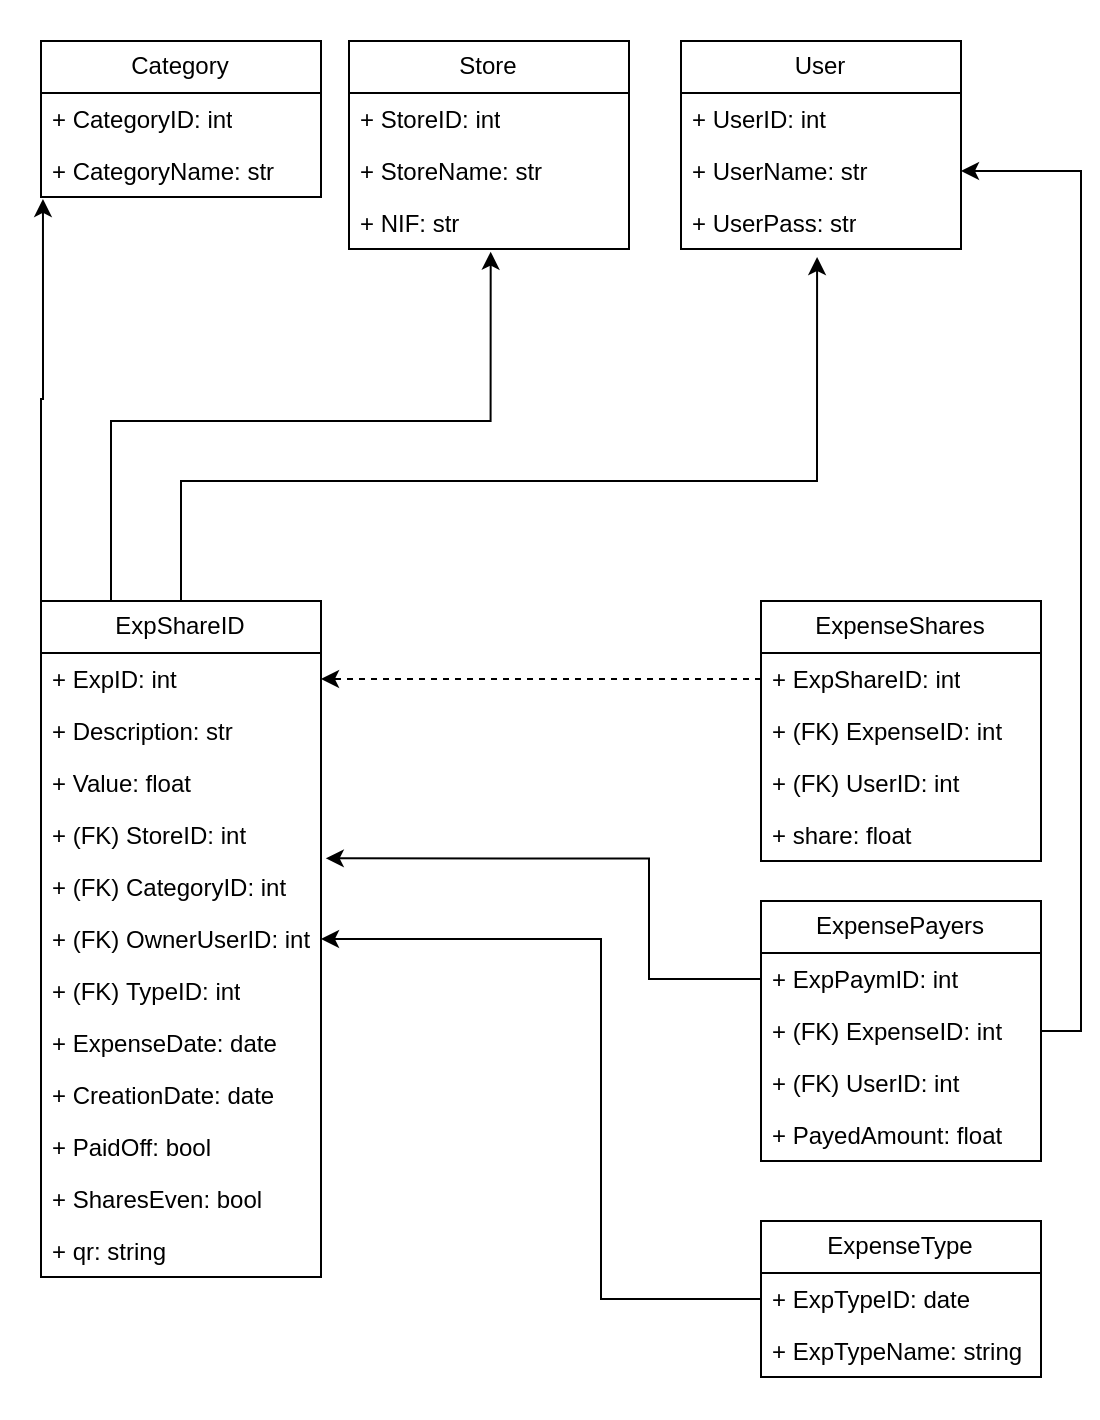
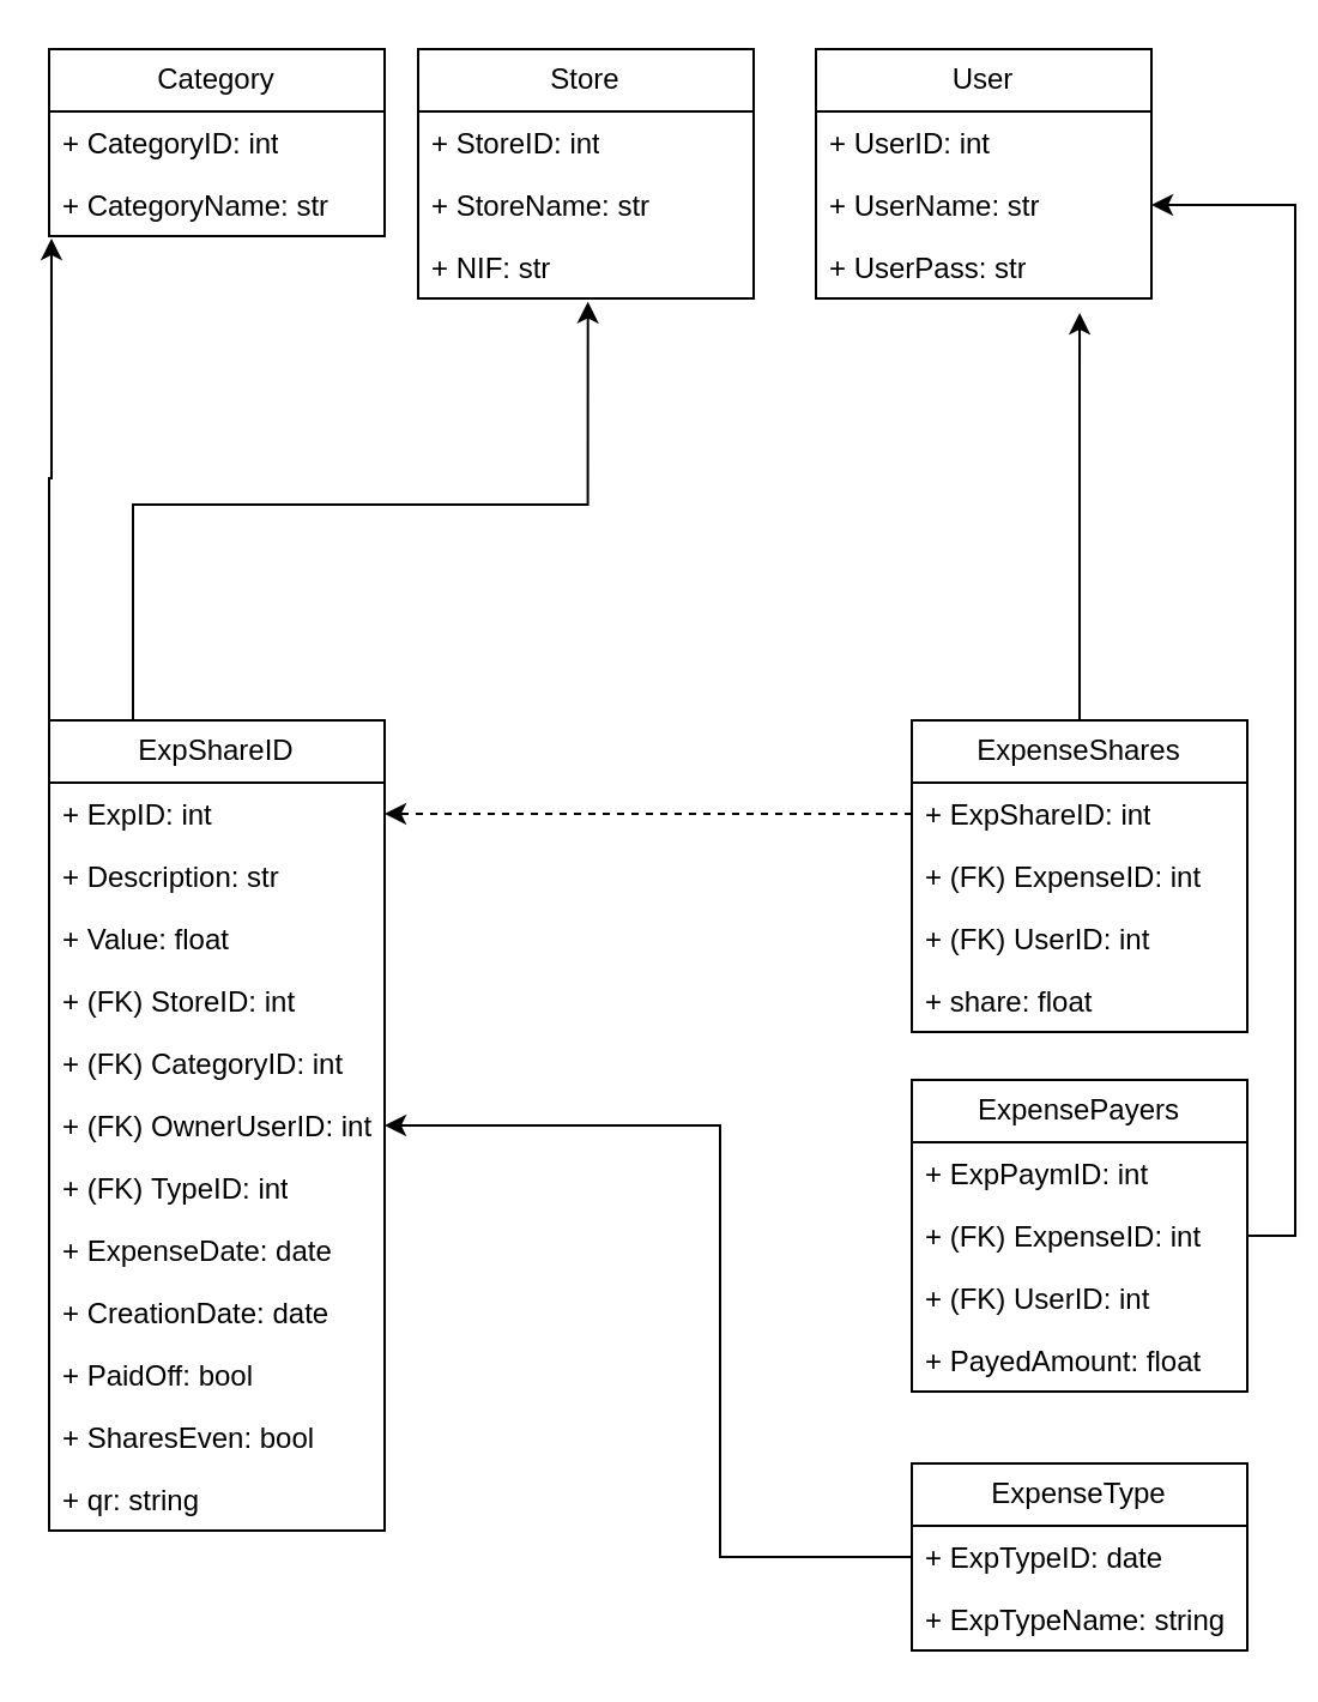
+ <mxCell id="39" style="edgeStyle=orthogonalEdgeStyle;rounded=0;orthogonalLoop=1;jettySize=auto;html=1;exitX=0.5;exitY=0;exitDx=0;exitDy=0;entryX=0.786;entryY=1.231;entryDx=0;entryDy=0;entryPerimeter=0;" parent="1" source="31" target="25" edge="1"><mxGeometry relative="1" as="geometry"><Array as="points"><mxPoint x="450" y="170" /><mxPoint x="450" y="170" /></Array></mxGeometry></mxCell>
- <mxCell id="37" style="edgeStyle=orthogonalEdgeStyle;rounded=0;orthogonalLoop=1;jettySize=auto;html=1;exitX=0.5;exitY=0;exitDx=0;exitDy=0;entryX=0.486;entryY=1.154;entryDx=0;entryDy=0;entryPerimeter=0;" parent="1" source="2" target="25" edge="1"><mxGeometry relative="1" as="geometry"><Array as="points"><mxPoint x="90" y="240" /><mxPoint x="408" y="240" /></Array></mxGeometry></mxCell>
- <mxCell id="45" style="edgeStyle=orthogonalEdgeStyle;rounded=0;orthogonalLoop=1;jettySize=auto;html=1;exitX=0;exitY=0.5;exitDx=0;exitDy=0;entryX=1.017;entryY=-0.051;entryDx=0;entryDy=0;entryPerimeter=0;" edge="1" parent="1" source="27" target="7"><mxGeometry relative="1" as="geometry"><Array as="points"><mxPoint x="324" y="489" /><mxPoint x="324" y="429" /></Array></mxGeometry></mxCell>
